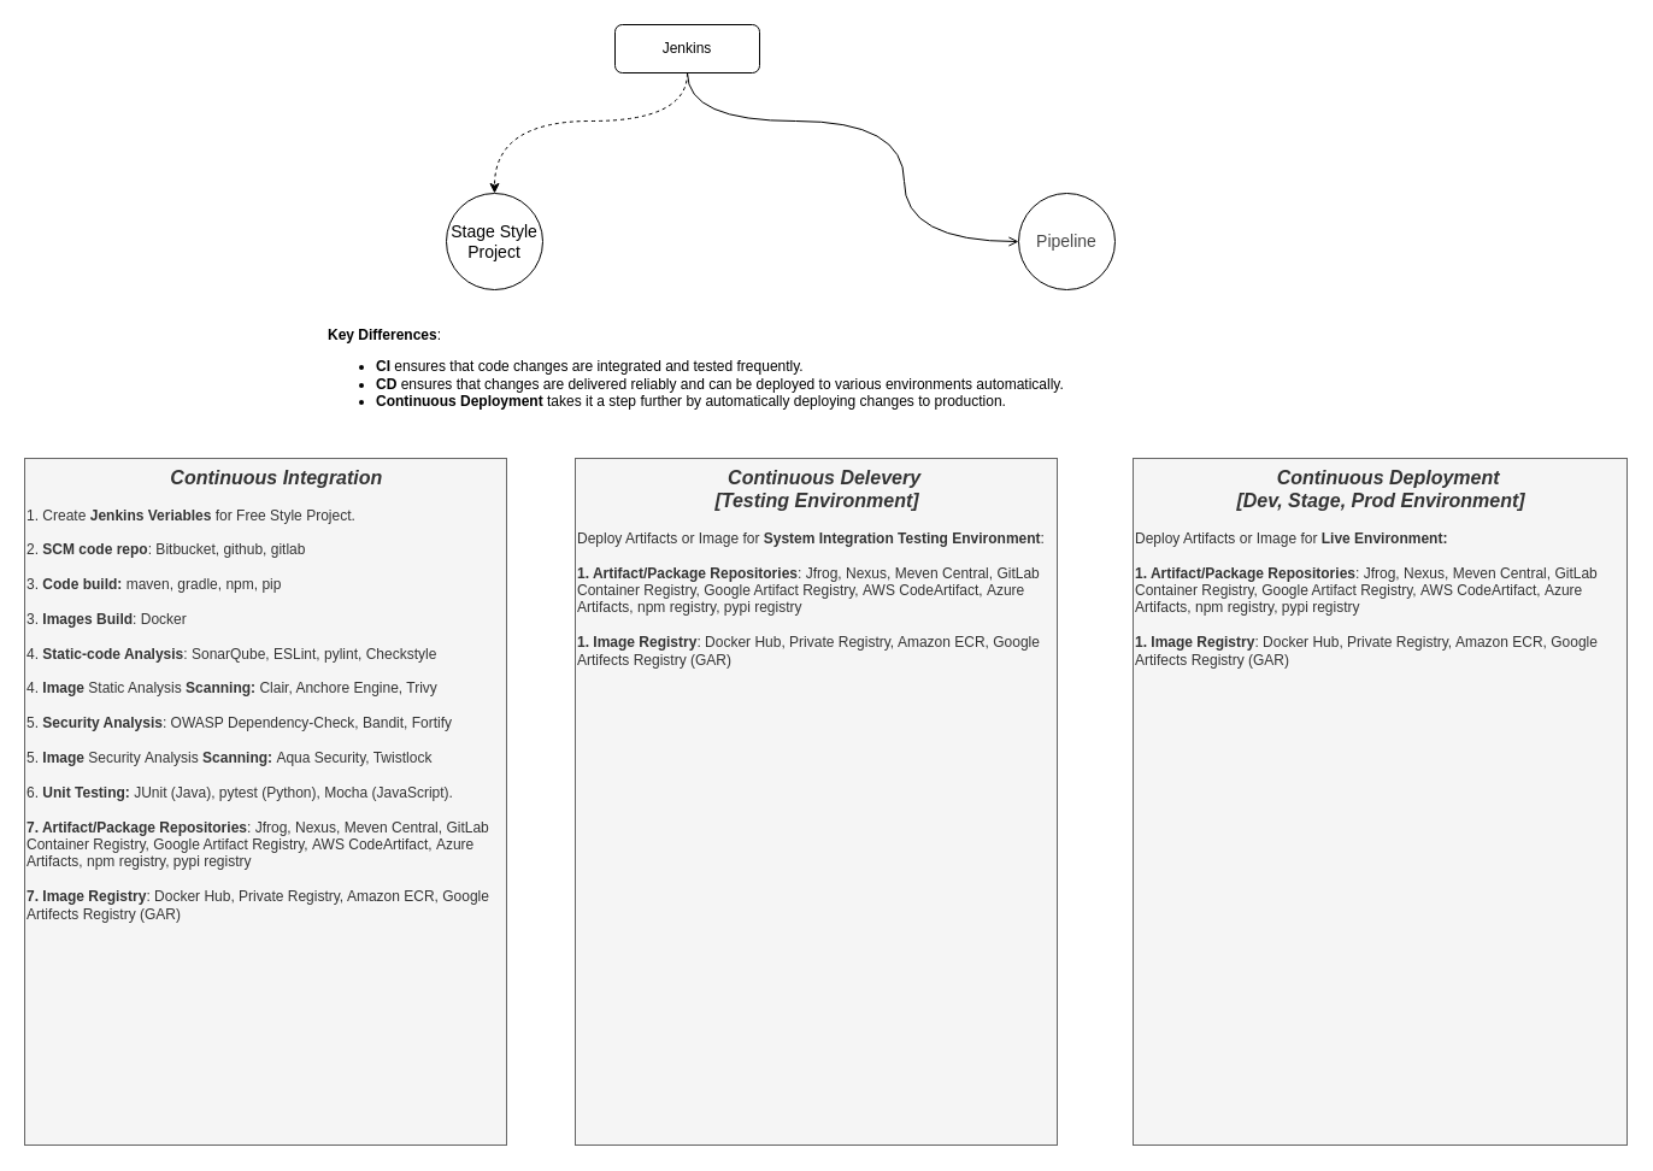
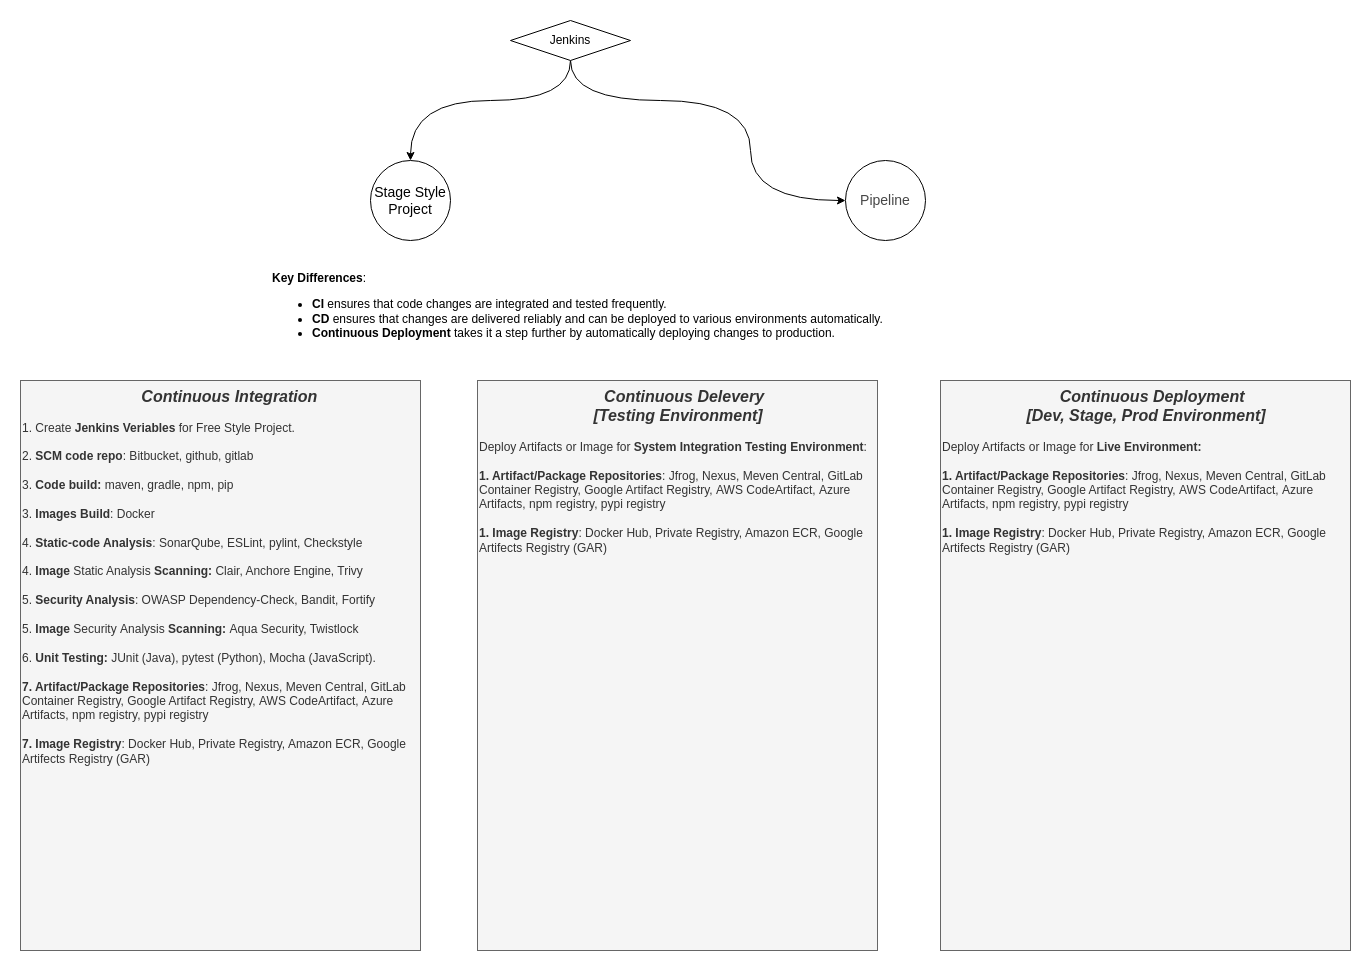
- <mxCell id="4" value="Jenkins" style="rounded=1;whiteSpace=wrap;html=1;" vertex="1" parent="1"><mxGeometry x="510" y="20" width="120" height="40" as="geometry" /></mxCell>
+ <mxCell id="4" value="Jenkins" style="rhombus;whiteSpace=wrap;html=1;" vertex="1" parent="1"><mxGeometry x="510" y="20" width="120" height="40" as="geometry" /></mxCell>
- <mxCell id="2" value="" style="edgeStyle=orthogonalEdgeStyle;rounded=0;orthogonalLoop=1;jettySize=auto;html=1;curved=1;dashed=1;" edge="1" parent="1" source="4" target="5"><mxGeometry relative="1" as="geometry"><Array as="points"><mxPoint x="570" y="100" /><mxPoint x="410" y="100" /></Array></mxGeometry></mxCell>
+ <mxCell id="2" value="" style="edgeStyle=orthogonalEdgeStyle;rounded=0;orthogonalLoop=1;jettySize=auto;html=1;curved=1;" edge="1" parent="1" source="4" target="5"><mxGeometry relative="1" as="geometry"><Array as="points"><mxPoint x="570" y="100" /><mxPoint x="410" y="100" /></Array></mxGeometry></mxCell>
- <mxCell id="3" value="" style="edgeStyle=orthogonalEdgeStyle;rounded=0;orthogonalLoop=1;jettySize=auto;html=1;curved=1;endArrow=open;" edge="1" parent="1" source="4" target="6"><mxGeometry relative="1" as="geometry"><Array as="points"><mxPoint x="570" y="100" /><mxPoint x="750" y="100" /></Array></mxGeometry></mxCell>
+ <mxCell id="3" value="" style="edgeStyle=orthogonalEdgeStyle;rounded=0;orthogonalLoop=1;jettySize=auto;html=1;curved=1;" edge="1" parent="1" source="4" target="6"><mxGeometry relative="1" as="geometry"><Array as="points"><mxPoint x="570" y="100" /><mxPoint x="750" y="100" /></Array></mxGeometry></mxCell>
